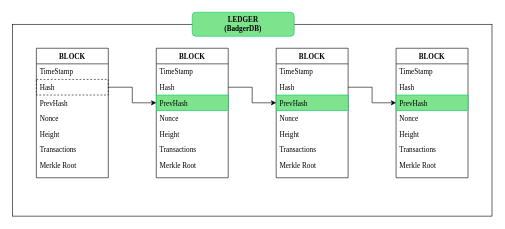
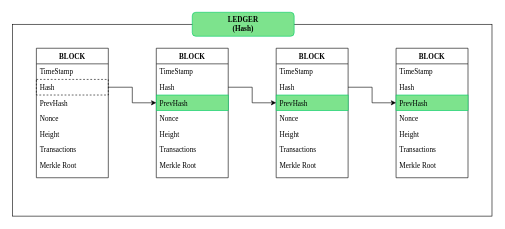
- <mxCell id="5" value="&lt;b&gt;LEDGER&lt;br&gt;(BadgerDB)&lt;br&gt;&lt;/b&gt;" style="rounded=1;whiteSpace=wrap;html=1;fontFamily=Tahoma;fillColor=#7DE38D;strokeColor=#00CC66;" vertex="1" parent="3"><mxGeometry x="300" width="170" height="40" as="geometry" /></mxCell>
+ <mxCell id="5" value="&lt;b&gt;LEDGER&lt;br&gt;(Hash)&lt;br&gt;&lt;/b&gt;" style="rounded=1;whiteSpace=wrap;html=1;fontFamily=Tahoma;fillColor=#7DE38D;strokeColor=#00CC66;" vertex="1" parent="3"><mxGeometry x="300" width="170" height="40" as="geometry" /></mxCell>
